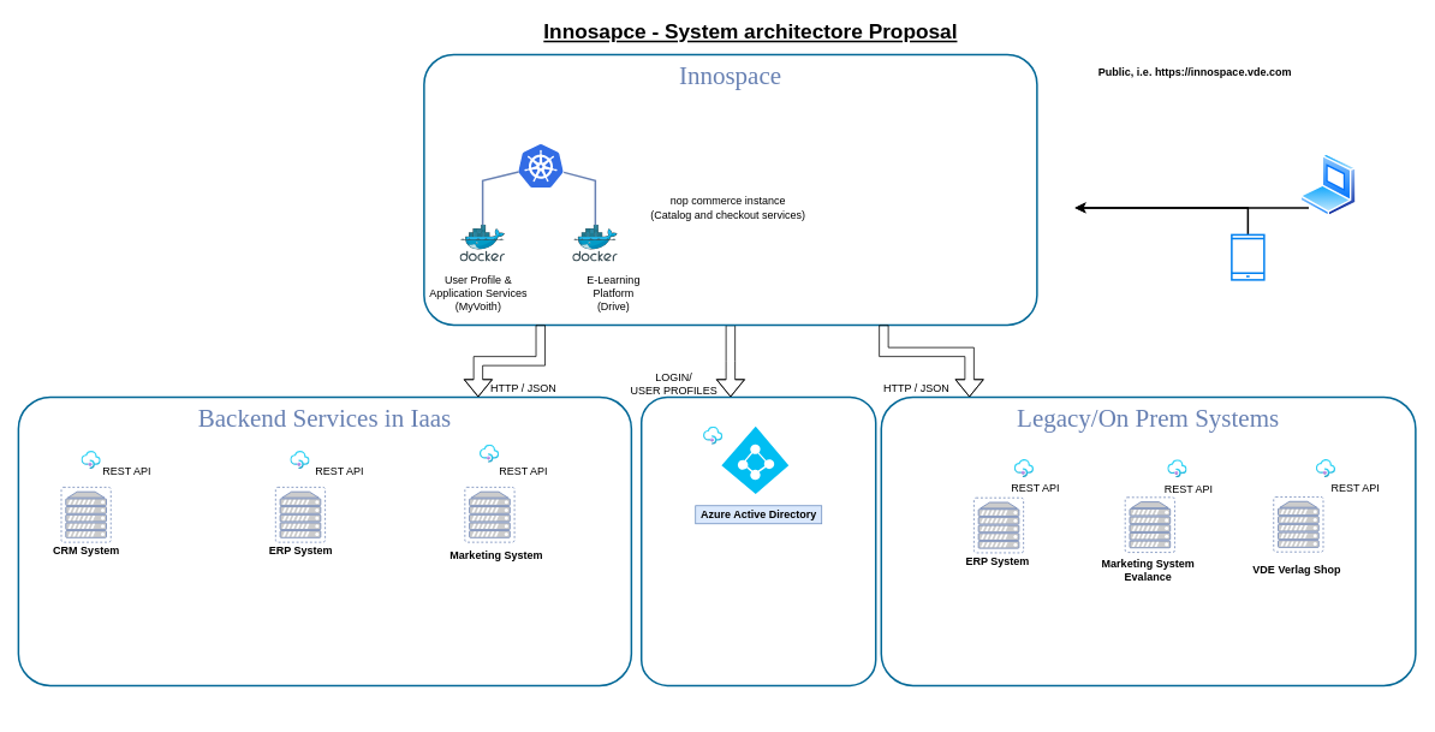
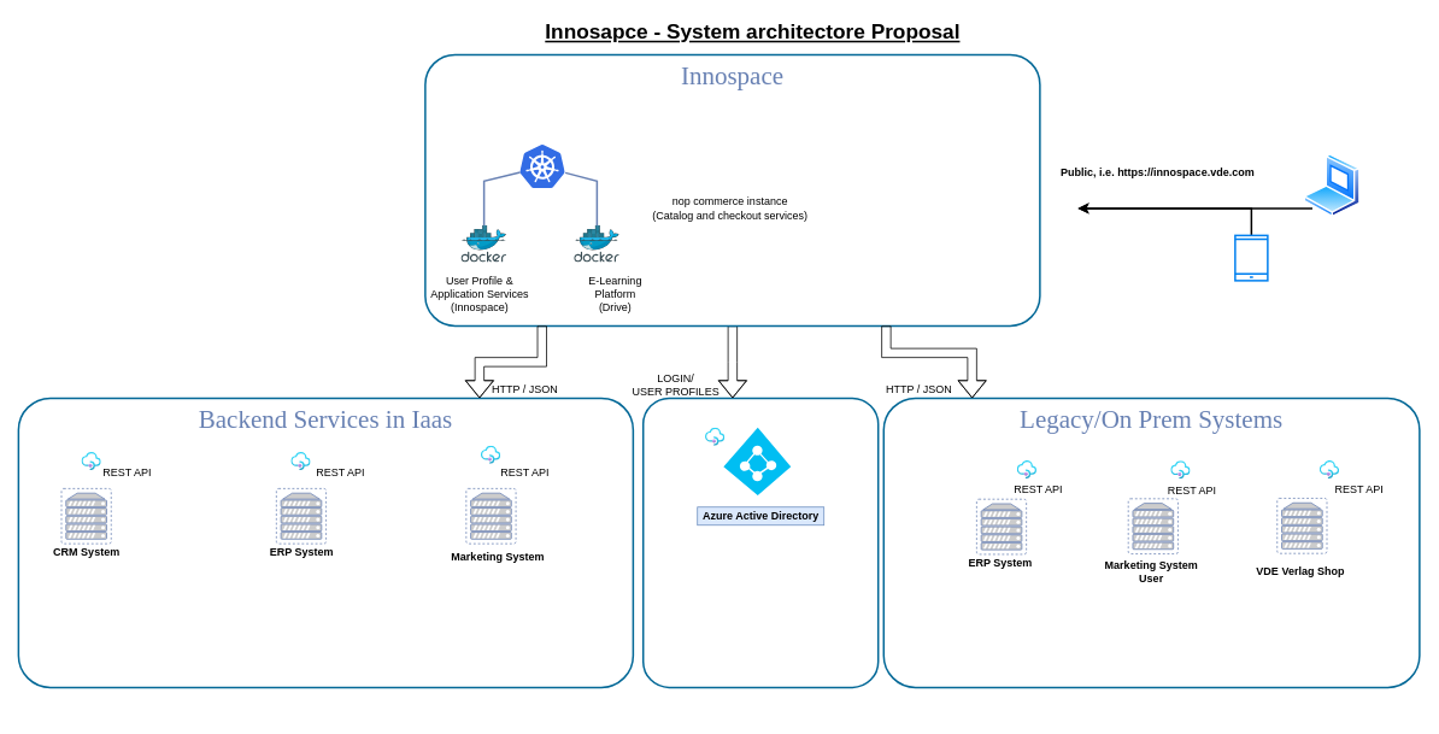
- <mxCell id="35" value="&lt;b&gt;Public, i.e. https://innospace.vde.com&lt;br&gt;&lt;/b&gt;" style="text;html=1;resizable=0;autosize=1;align=center;verticalAlign=middle;points=[];fillColor=none;strokeColor=none;rounded=0;" parent="1" vertex="1"><mxGeometry x="1210" y="70" width="230" height="20" as="geometry" /></mxCell>
+ <mxCell id="35" value="&lt;b&gt;Public, i.e. https://innospace.vde.com&lt;br&gt;&lt;/b&gt;" style="text;html=1;resizable=0;autosize=1;align=center;verticalAlign=middle;points=[];fillColor=none;strokeColor=none;rounded=0;" parent="1" vertex="1"><mxGeometry x="1165" y="180" width="230" height="20" as="geometry" /></mxCell>
- <mxCell id="11" value="User Profile &amp;amp; &lt;br&gt;Application Services&lt;br&gt;(MyVoith)" style="text;html=1;resizable=0;autosize=1;align=center;verticalAlign=middle;points=[];fillColor=none;strokeColor=none;rounded=0;" parent="1" vertex="1"><mxGeometry x="470" y="300" width="120" height="50" as="geometry" /></mxCell>
+ <mxCell id="11" value="User Profile &amp;amp; &lt;br&gt;Application Services&lt;br&gt;(Innospace)" style="text;html=1;resizable=0;autosize=1;align=center;verticalAlign=middle;points=[];fillColor=none;strokeColor=none;rounded=0;" parent="1" vertex="1"><mxGeometry x="470" y="300" width="120" height="50" as="geometry" /></mxCell>
- <mxCell id="37" value="&lt;b&gt;Marketing System&lt;br&gt;Evalance&lt;br&gt;&lt;/b&gt;" style="text;html=1;resizable=0;autosize=1;align=center;verticalAlign=middle;points=[];fillColor=none;strokeColor=none;rounded=0;" parent="1" vertex="1"><mxGeometry x="1212.79" y="617.25" width="120" height="30" as="geometry" /></mxCell>
+ <mxCell id="37" value="&lt;b&gt;Marketing System&lt;br&gt;User&lt;br&gt;&lt;/b&gt;" style="text;html=1;resizable=0;autosize=1;align=center;verticalAlign=middle;points=[];fillColor=none;strokeColor=none;rounded=0;" parent="1" vertex="1"><mxGeometry x="1212.79" y="617.25" width="120" height="30" as="geometry" /></mxCell>
